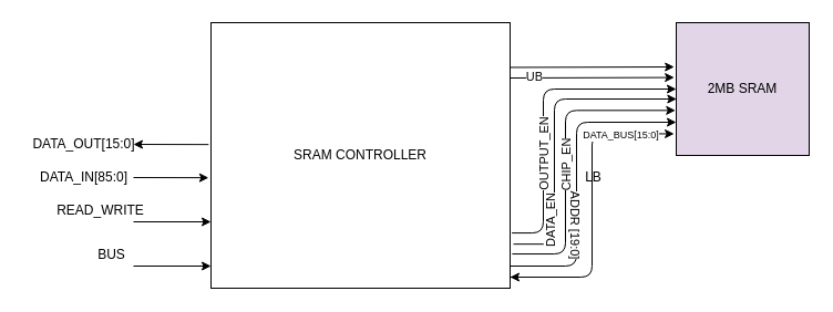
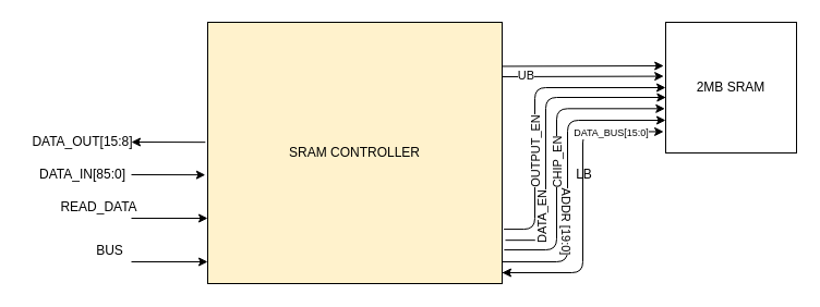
- <mxCell id="5" value="2MB SRAM" style="rounded=0;whiteSpace=wrap;html=1;fillColor=#e1d5e7;" vertex="1" parent="1"><mxGeometry x="610" y="20" width="120" height="120" as="geometry" /></mxCell>
+ <mxCell id="5" value="2MB SRAM" style="rounded=0;whiteSpace=wrap;html=1;" vertex="1" parent="1"><mxGeometry x="610" y="20" width="120" height="120" as="geometry" /></mxCell>
- <mxCell id="26" value="DATA_OUT[15:0]" style="text;html=1;align=center;verticalAlign=middle;resizable=0;points=[];autosize=1;" vertex="1" parent="1"><mxGeometry x="20" y="120" width="110" height="20" as="geometry" /></mxCell>
+ <mxCell id="26" value="DATA_OUT[15:8]" style="text;html=1;align=center;verticalAlign=middle;resizable=0;points=[];autosize=1;" vertex="1" parent="1"><mxGeometry x="20" y="120" width="110" height="20" as="geometry" /></mxCell>
- <mxCell id="2" value="SRAM CONTROLLER" style="rounded=0;whiteSpace=wrap;html=1;" vertex="1" parent="1"><mxGeometry x="190" y="20" width="270" height="240" as="geometry" /></mxCell>
+ <mxCell id="2" value="SRAM CONTROLLER" style="rounded=0;whiteSpace=wrap;html=1;fillColor=#fff2cc;" vertex="1" parent="1"><mxGeometry x="190" y="20" width="270" height="240" as="geometry" /></mxCell>
- <mxCell id="22" value="READ_WRITE" style="text;html=1;align=center;verticalAlign=middle;resizable=0;points=[];autosize=1;" vertex="1" parent="1"><mxGeometry x="45" y="180" width="90" height="20" as="geometry" /></mxCell>
+ <mxCell id="22" value="READ_DATA" style="text;html=1;align=center;verticalAlign=middle;resizable=0;points=[];autosize=1;" vertex="1" parent="1"><mxGeometry x="45" y="180" width="90" height="20" as="geometry" /></mxCell>
